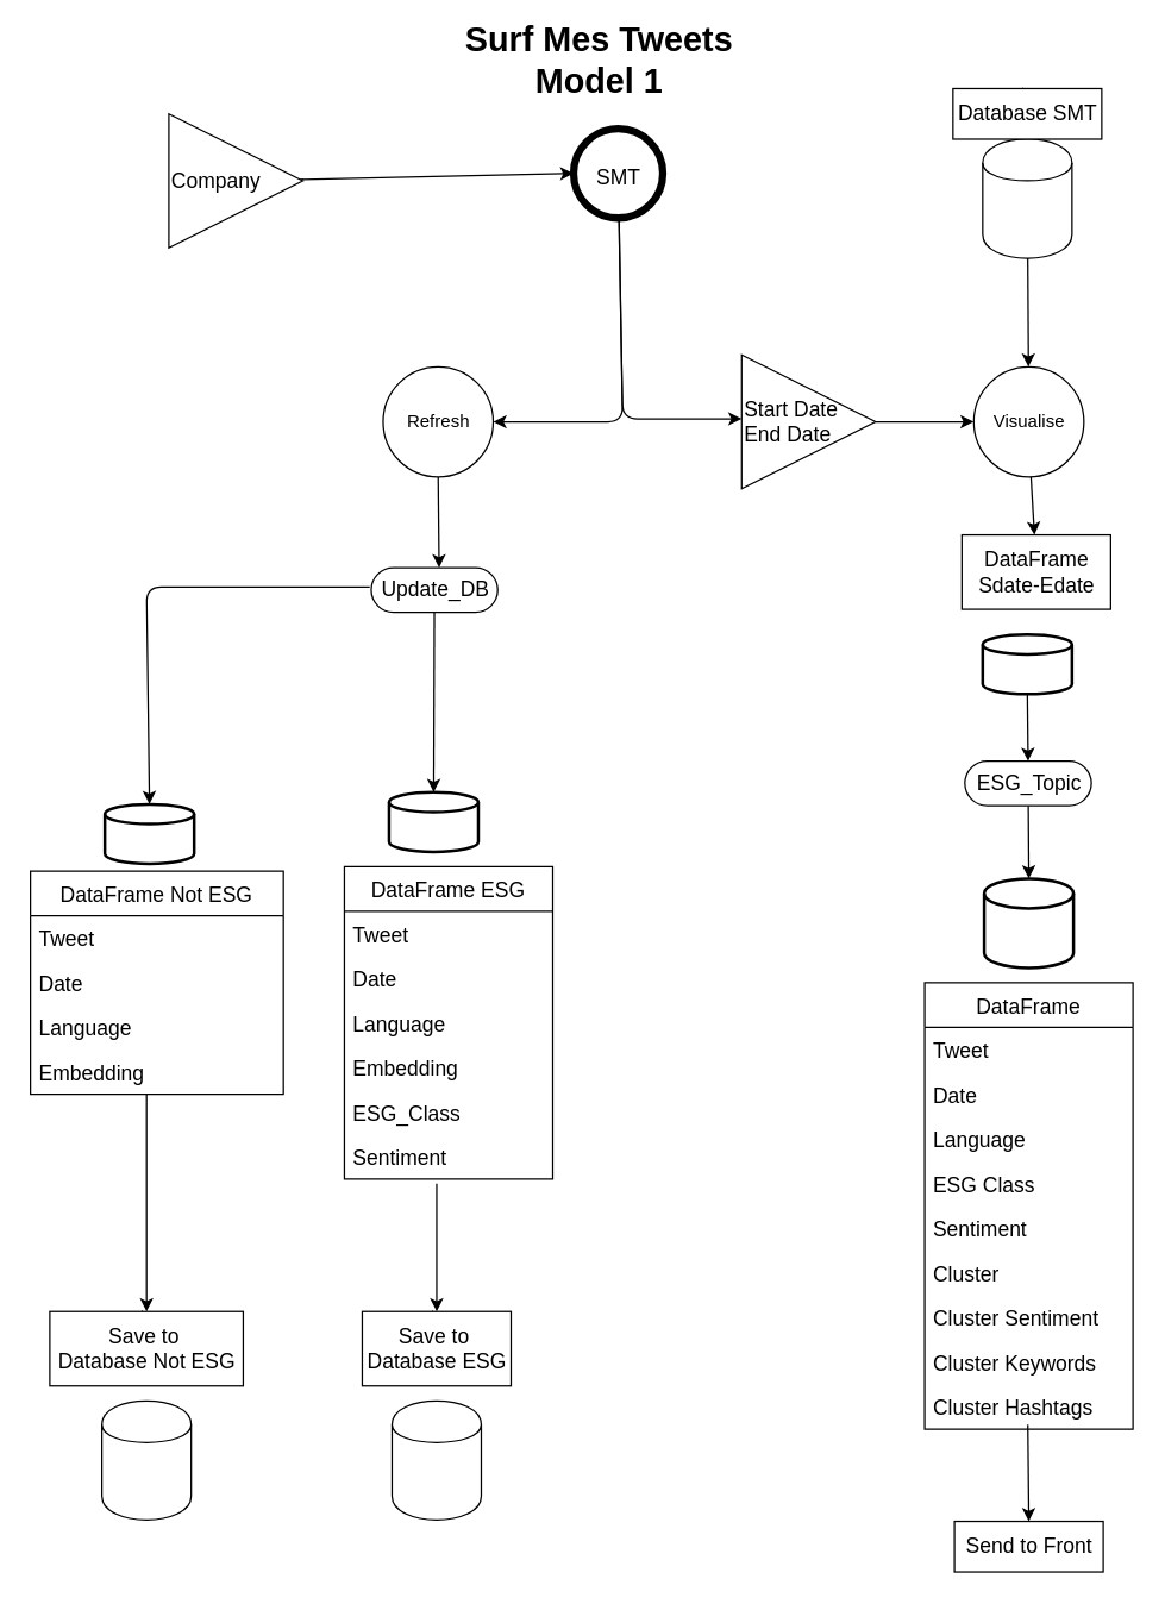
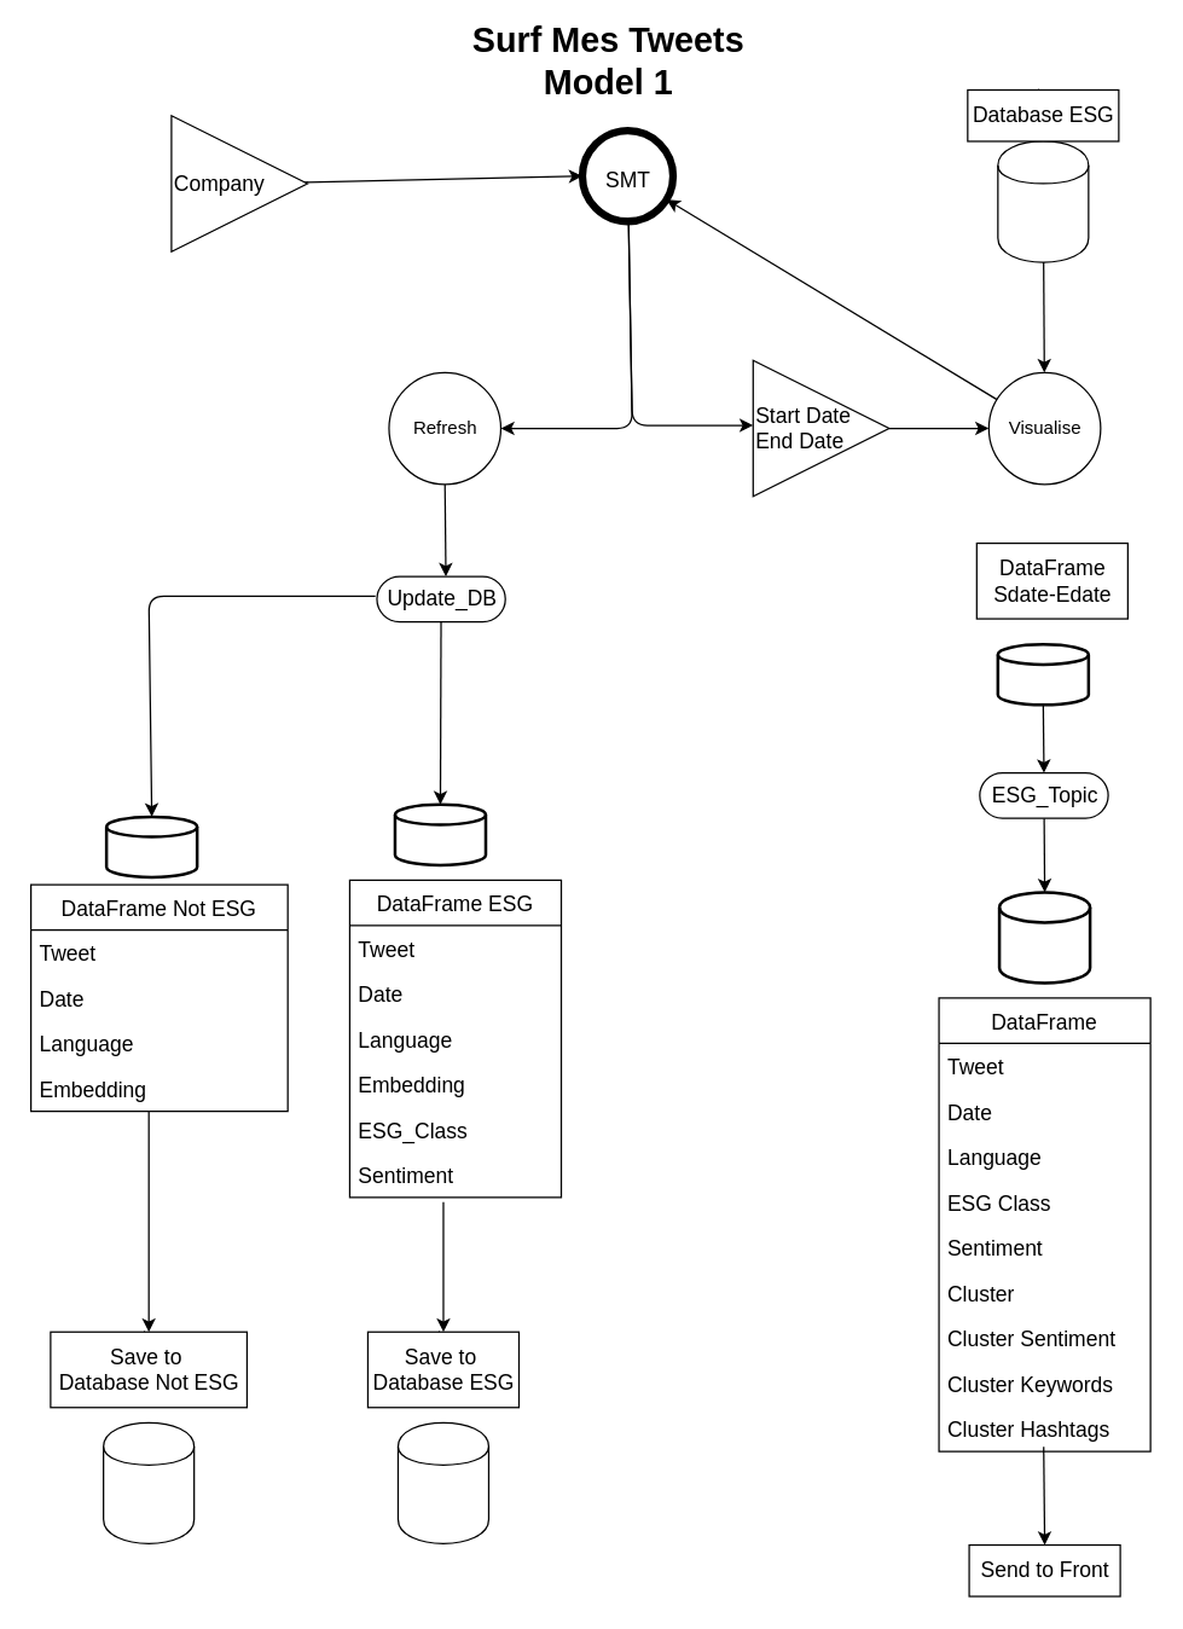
- <mxCell id="40" value="Database SMT" style="html=1;dashed=0;whitespace=wrap;fontSize=14;" parent="1" vertex="1"><mxGeometry x="640" y="59" width="100" height="34" as="geometry" /></mxCell>
+ <mxCell id="40" value="Database ESG" style="html=1;dashed=0;whitespace=wrap;fontSize=14;" parent="1" vertex="1"><mxGeometry x="640" y="59" width="100" height="34" as="geometry" /></mxCell>
- <mxCell id="3" style="edgeStyle=none;html=1;fontSize=14;" parent="1" source="4" target="47" edge="1"><mxGeometry relative="1" as="geometry" /></mxCell>
+ <mxCell id="3" style="edgeStyle=none;html=1;fontSize=14;" parent="1" source="4" target="9" edge="1"><mxGeometry relative="1" as="geometry" /></mxCell>
